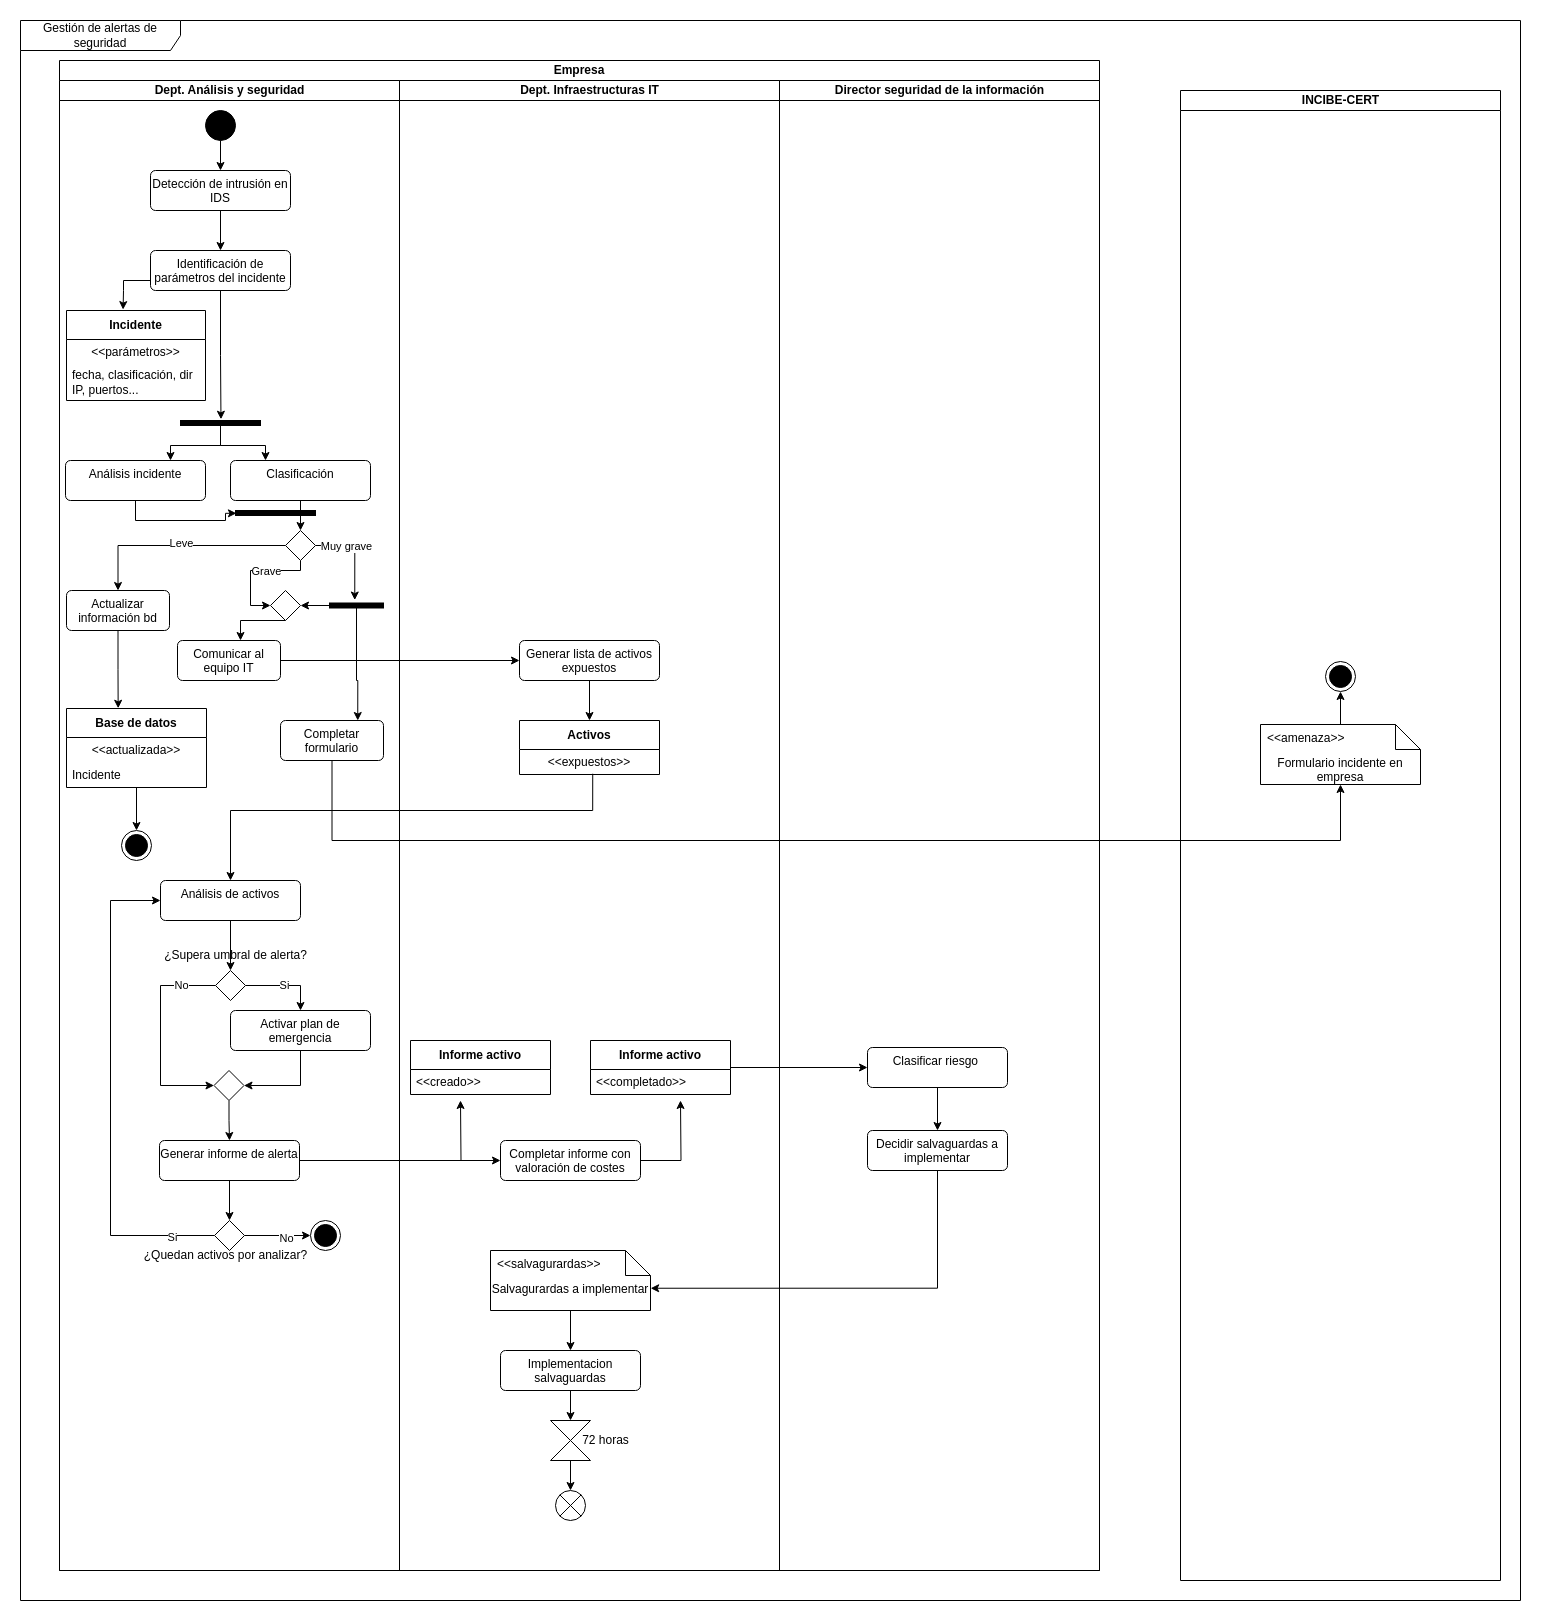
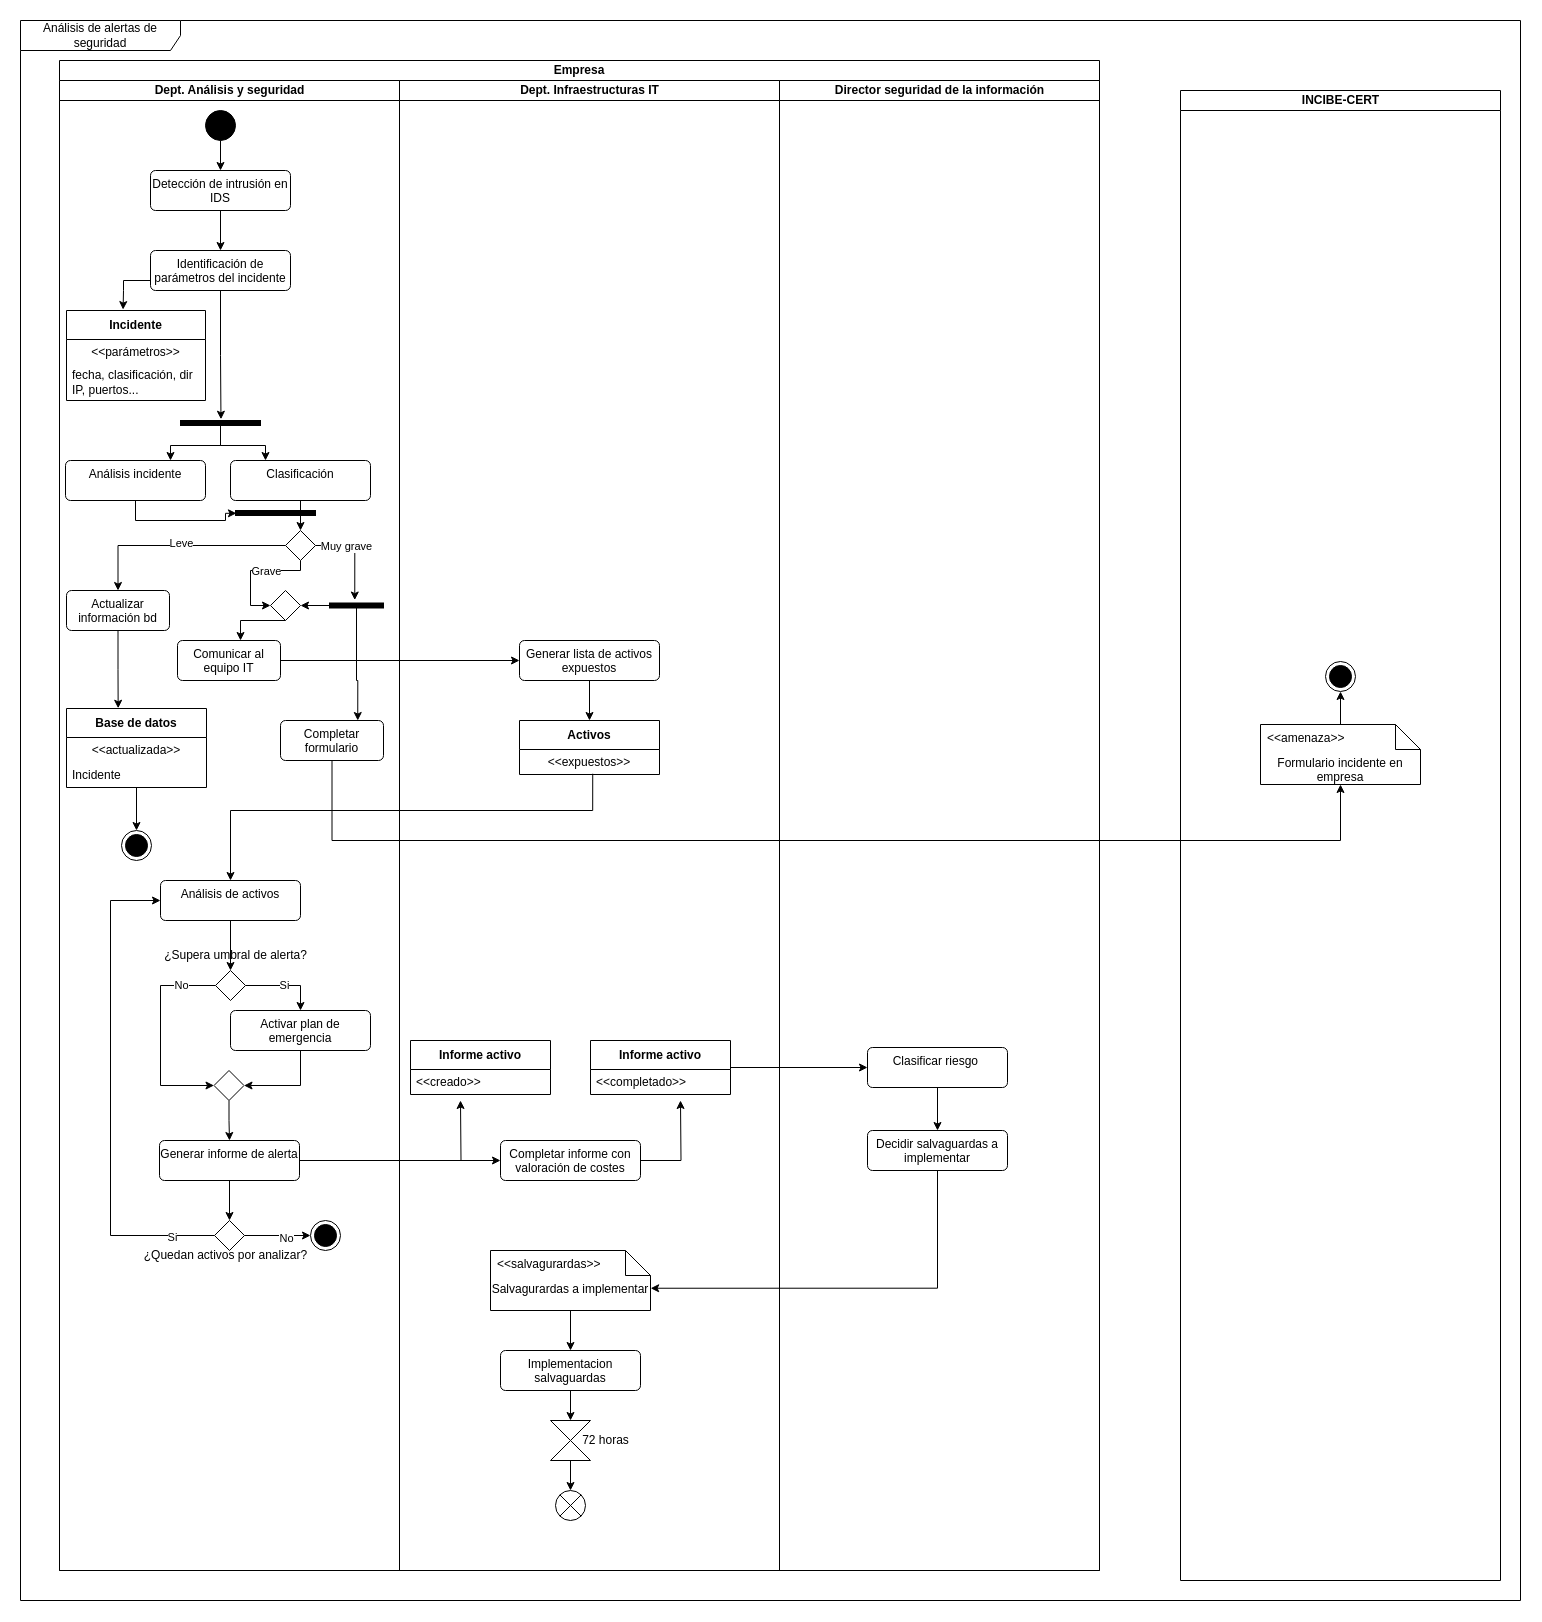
- <mxCell id="98" value="Gestión de alertas de seguridad" style="shape=umlFrame;whiteSpace=wrap;html=1;pointerEvents=0;recursiveResize=0;container=1;collapsible=0;width=160;" parent="1" vertex="1"><mxGeometry x="20" y="20" width="1500" height="1580" as="geometry" /></mxCell>
+ <mxCell id="98" value="Análisis de alertas de seguridad" style="shape=umlFrame;whiteSpace=wrap;html=1;pointerEvents=0;recursiveResize=0;container=1;collapsible=0;width=160;" parent="1" vertex="1"><mxGeometry x="20" y="20" width="1500" height="1580" as="geometry" /></mxCell>
